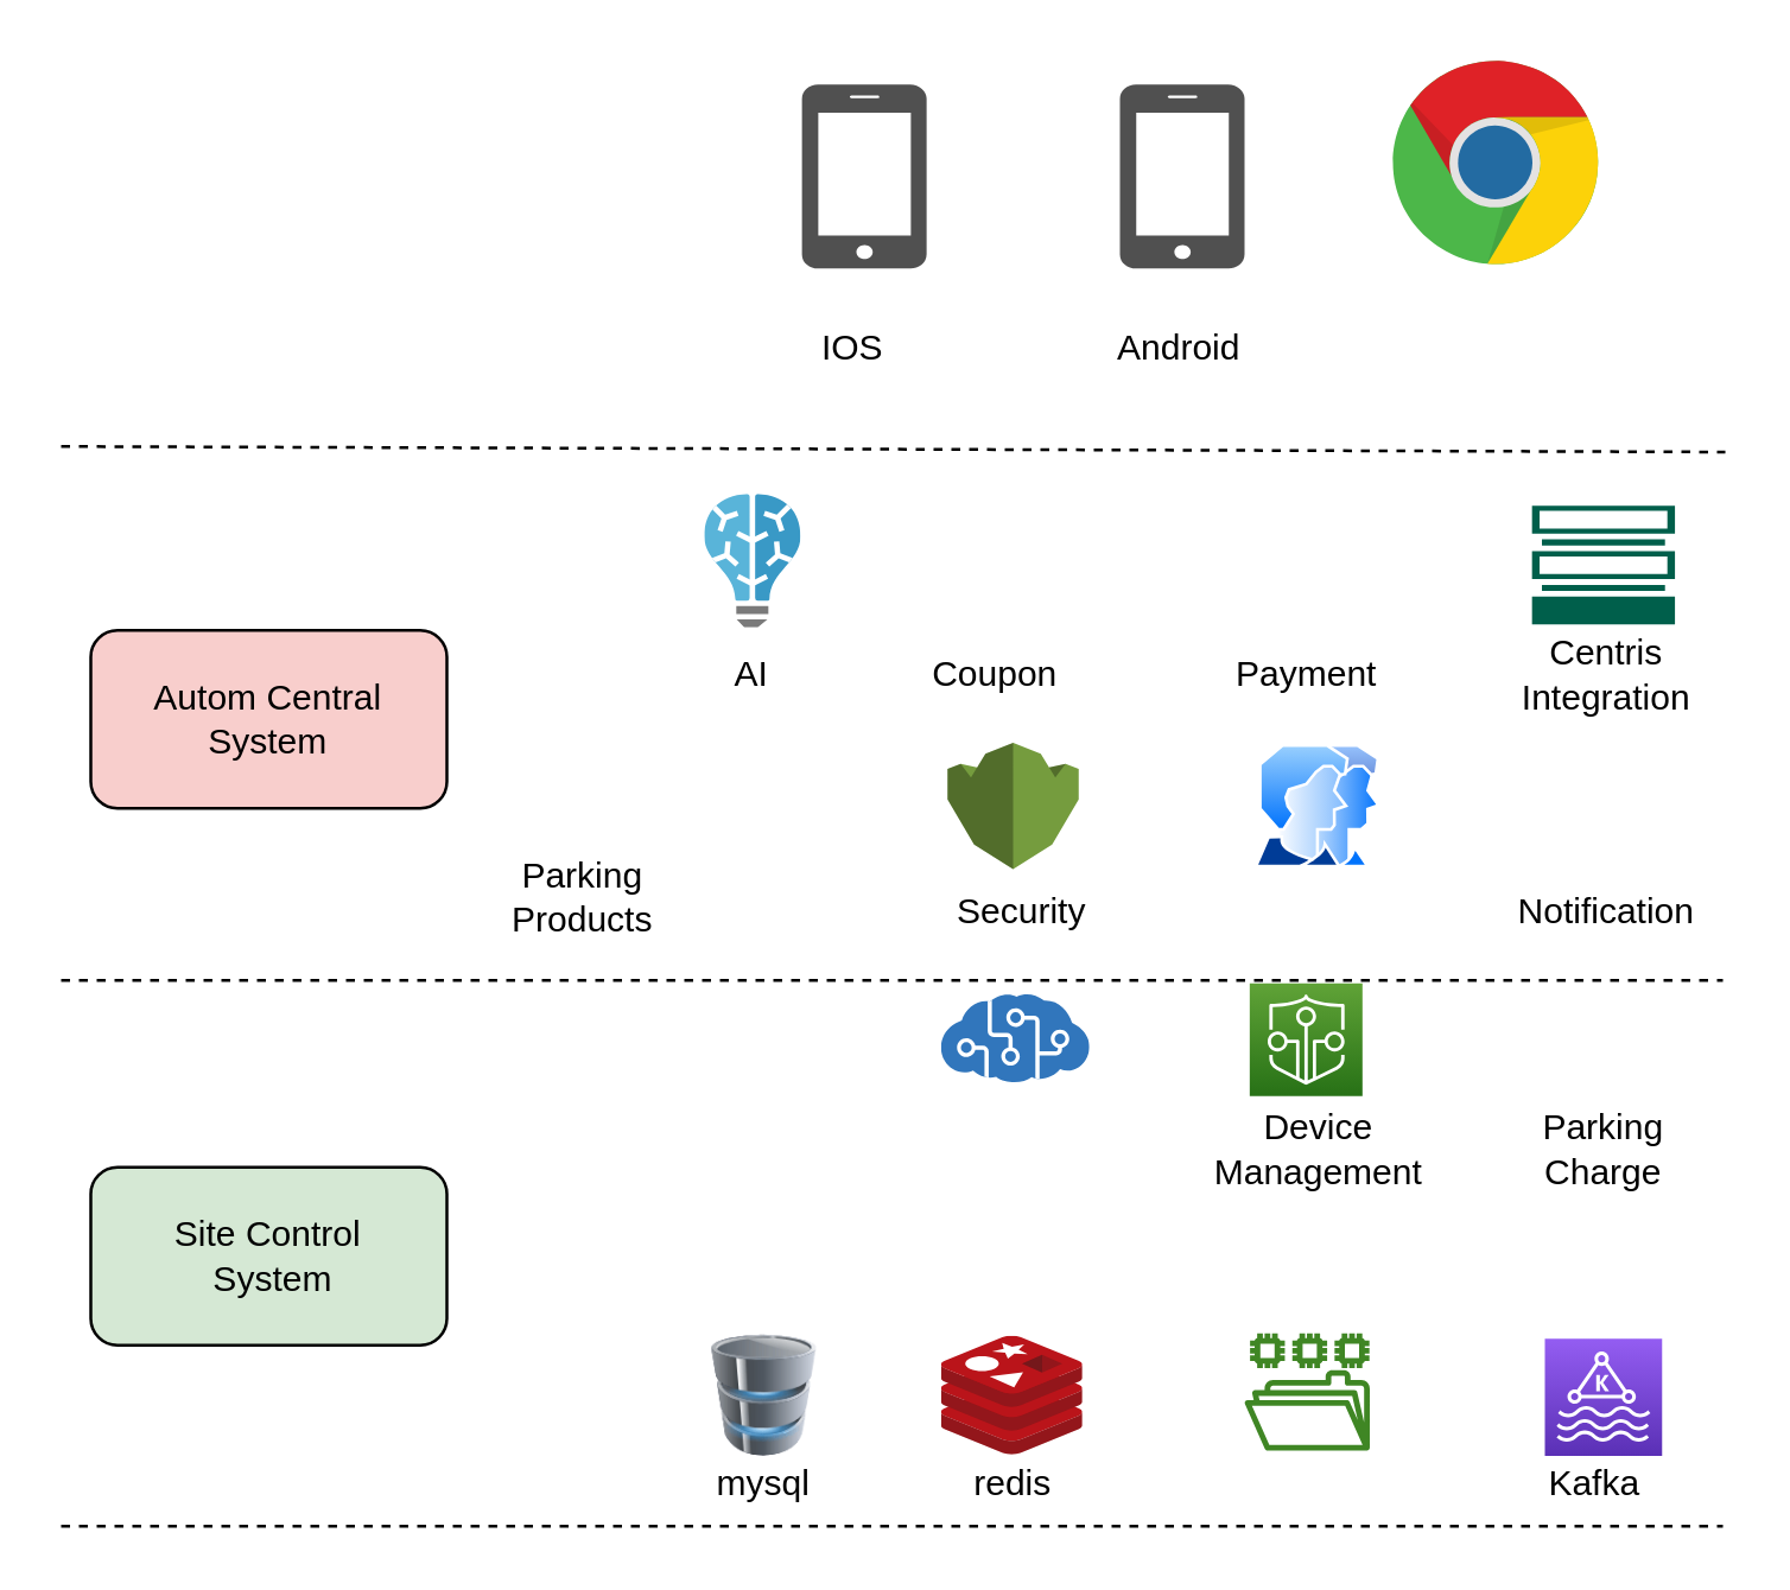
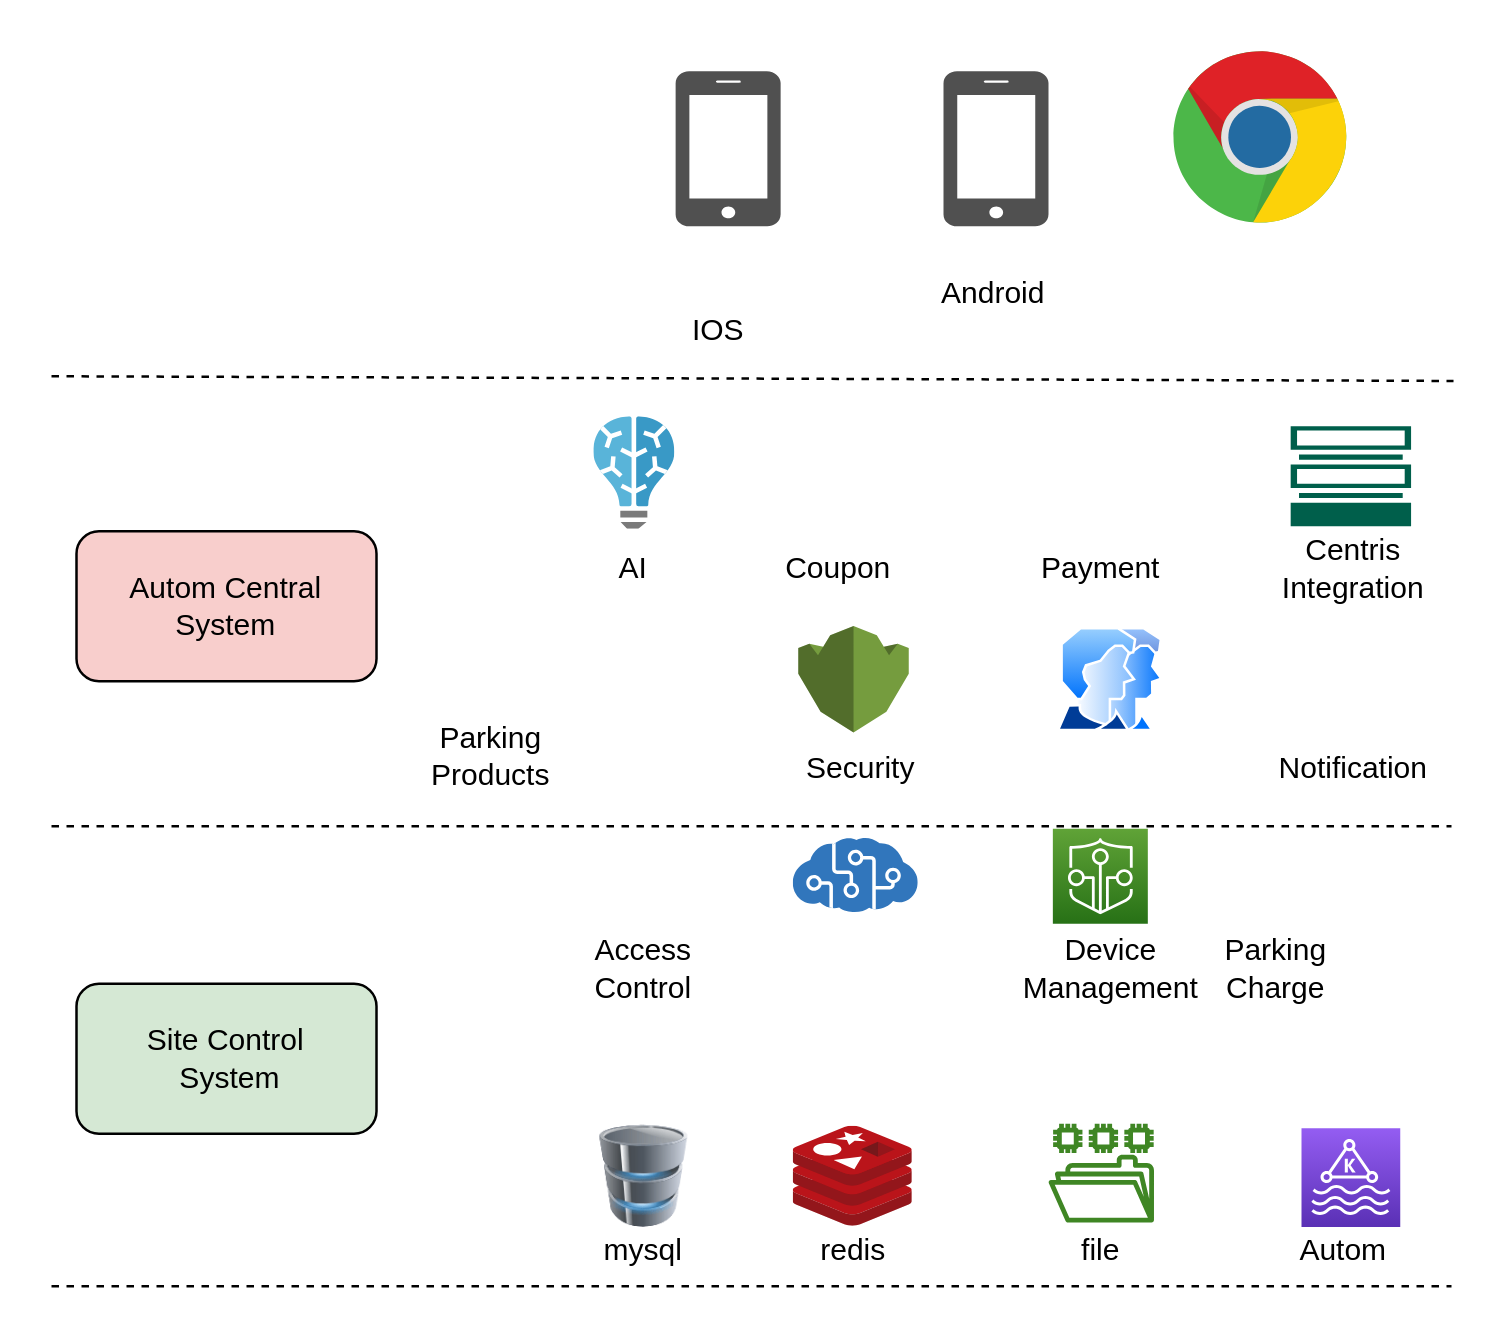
- <mxCell id="41" value="IOS" style="text;html=1;strokeColor=none;fillColor=none;align=center;verticalAlign=middle;whiteSpace=wrap;rounded=0;" vertex="1" parent="1"><mxGeometry x="261.65" y="110" width="50" height="13" as="geometry" /></mxCell>
+ <mxCell id="41" value="IOS" style="text;html=1;strokeColor=none;fillColor=none;align=center;verticalAlign=middle;whiteSpace=wrap;rounded=0;" vertex="1" parent="1"><mxGeometry x="261.65" y="125" width="50" height="13" as="geometry" /></mxCell>
+ <mxCell id="22" value="Access Control" style="text;html=1;strokeColor=none;fillColor=none;align=center;verticalAlign=middle;whiteSpace=wrap;rounded=0;" vertex="1" parent="1"><mxGeometry x="232.25" y="380" width="50" height="13" as="geometry" /></mxCell>
- <mxCell id="20" value="Parking Charge" style="text;html=1;strokeColor=none;fillColor=none;align=center;verticalAlign=middle;whiteSpace=wrap;rounded=0;" vertex="1" parent="1"><mxGeometry x="514.75" y="380" width="50" height="13" as="geometry" /></mxCell>
+ <mxCell id="20" value="Parking Charge" style="text;html=1;strokeColor=none;fillColor=none;align=center;verticalAlign=middle;whiteSpace=wrap;rounded=0;" vertex="1" parent="1"><mxGeometry x="484.75" y="380" width="50" height="13" as="geometry" /></mxCell>
+ <mxCell id="17" value="file" style="text;html=1;strokeColor=none;fillColor=none;align=center;verticalAlign=middle;whiteSpace=wrap;rounded=0;" vertex="1" parent="1"><mxGeometry x="414.54" y="493" width="50" height="13" as="geometry" /></mxCell>
- <mxCell id="16" value="Kafka" style="text;html=1;strokeColor=none;fillColor=none;align=center;verticalAlign=middle;whiteSpace=wrap;rounded=0;" vertex="1" parent="1"><mxGeometry x="512.45" y="493" width="50" height="13" as="geometry" /></mxCell>
+ <mxCell id="16" value="Autom" style="text;html=1;strokeColor=none;fillColor=none;align=center;verticalAlign=middle;whiteSpace=wrap;rounded=0;" vertex="1" parent="1"><mxGeometry x="512.45" y="493" width="50" height="13" as="geometry" /></mxCell>
